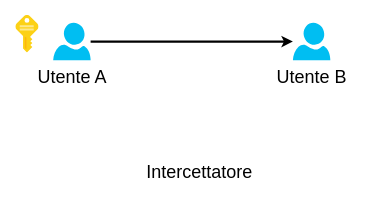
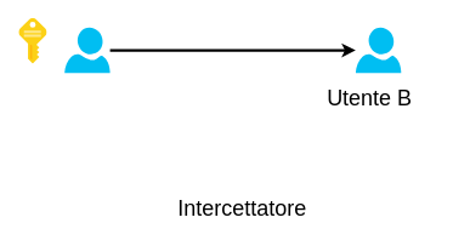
- <mxCell id="6" value="&lt;font style=&quot;font-size: 24px;&quot;&gt;Utente A&lt;/font&gt;" style="text;html=1;align=center;verticalAlign=middle;resizable=0;points=[];autosize=1;strokeColor=none;fillColor=none;" parent="1" vertex="1"><mxGeometry x="35" y="83" width="120" height="40" as="geometry" /></mxCell>
- <mxCell id="7" value="&lt;font style=&quot;font-size: 24px;&quot;&gt;Utente B&lt;/font&gt;" style="text;html=1;align=center;verticalAlign=middle;resizable=0;points=[];autosize=1;strokeColor=none;fillColor=none;" parent="1" vertex="1"><mxGeometry x="355" y="83" width="120" height="40" as="geometry" /></mxCell>
+ <mxCell id="7" value="&lt;font style=&quot;font-size: 24px;&quot;&gt;Utente B&lt;/font&gt;" style="text;html=1;align=center;verticalAlign=middle;resizable=0;points=[];autosize=1;strokeColor=none;fillColor=none;" parent="1" vertex="1"><mxGeometry x="345" y="88" width="120" height="40" as="geometry" /></mxCell>
